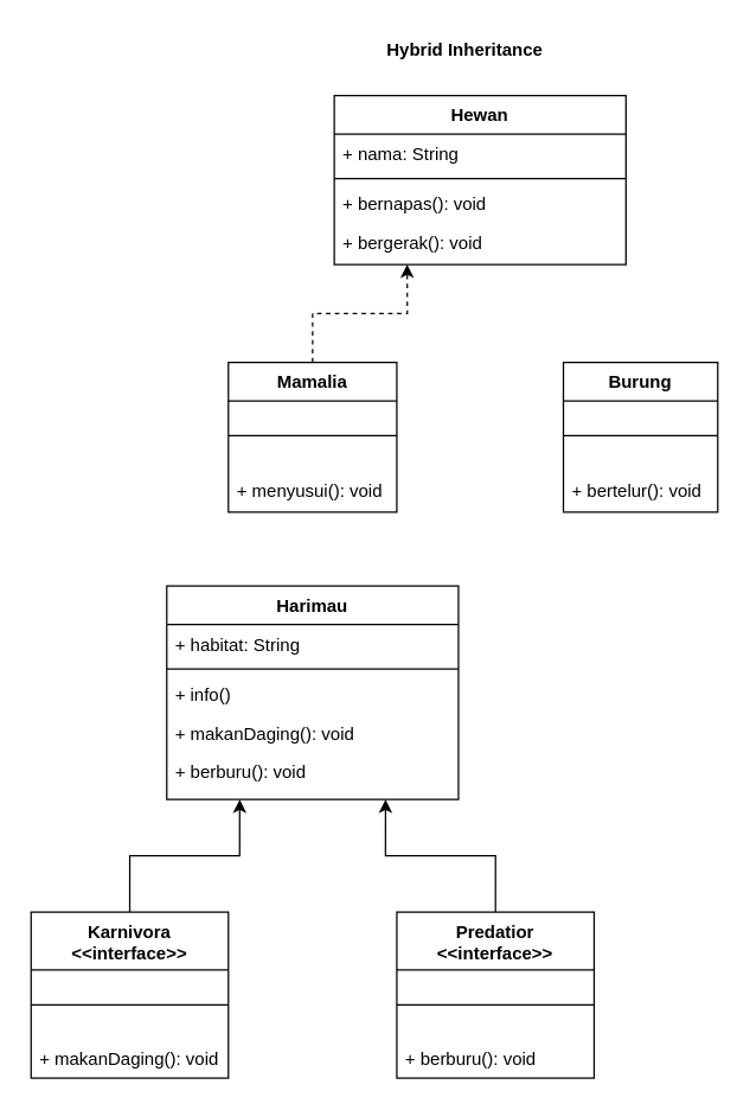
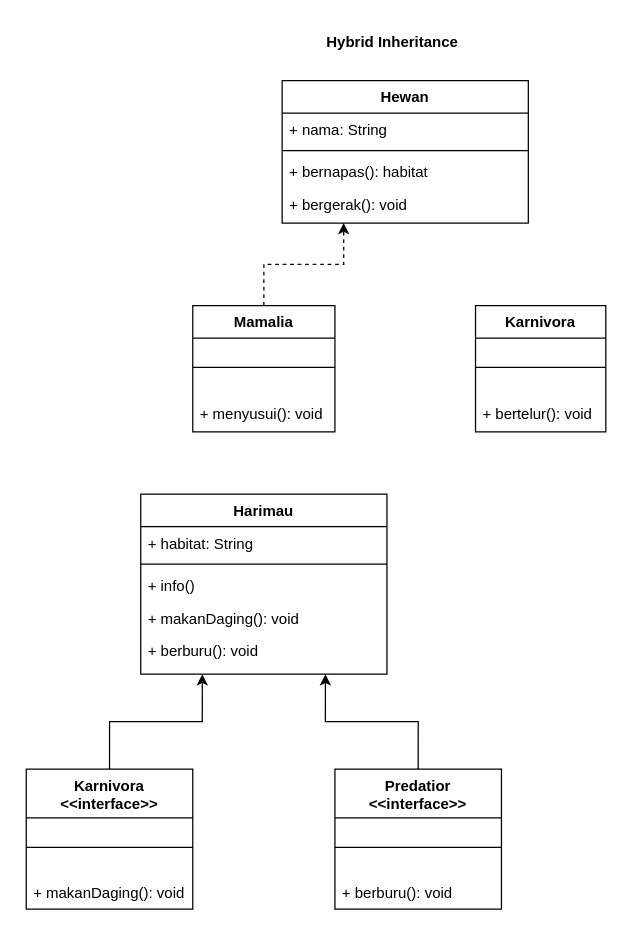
- <mxCell id="6" value="+ bernapas(): void" style="text;align=left;verticalAlign=top;spacingLeft=4;spacingRight=4;overflow=hidden;rotatable=0;points=[[0,0.5],[1,0.5]];portConstraint=eastwest;" parent="3" vertex="1"><mxGeometry y="60" width="197" height="26" as="geometry" /></mxCell>
+ <mxCell id="6" value="+ bernapas(): habitat" style="text;align=left;verticalAlign=top;spacingLeft=4;spacingRight=4;overflow=hidden;rotatable=0;points=[[0,0.5],[1,0.5]];portConstraint=eastwest;" parent="3" vertex="1"><mxGeometry y="60" width="197" height="26" as="geometry" /></mxCell>
- <mxCell id="12" value="Burung" style="swimlane;fontStyle=1;align=center;verticalAlign=top;childLayout=stackLayout;horizontal=1;startSize=26;horizontalStack=0;resizeParent=1;resizeLast=0;collapsible=1;marginBottom=0;rounded=0;shadow=0;strokeWidth=1;" parent="1" vertex="1"><mxGeometry x="379.75" y="244" width="104.25" height="101" as="geometry"><mxRectangle x="550" y="140" width="160" height="26" as="alternateBounds" /></mxGeometry></mxCell>
+ <mxCell id="12" value="Karnivora" style="swimlane;fontStyle=1;align=center;verticalAlign=top;childLayout=stackLayout;horizontal=1;startSize=26;horizontalStack=0;resizeParent=1;resizeLast=0;collapsible=1;marginBottom=0;rounded=0;shadow=0;strokeWidth=1;" parent="1" vertex="1"><mxGeometry x="379.75" y="244" width="104.25" height="101" as="geometry"><mxRectangle x="550" y="140" width="160" height="26" as="alternateBounds" /></mxGeometry></mxCell>
